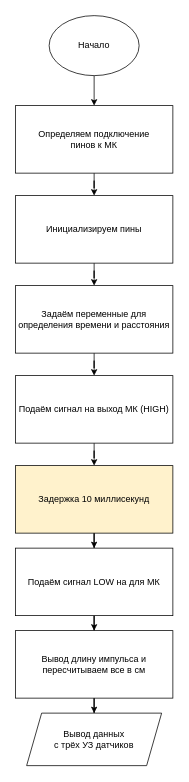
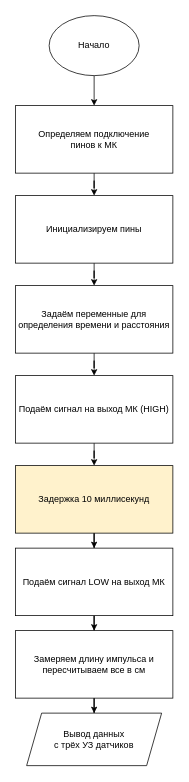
- <mxCell id="15" value="Подаём сигнал LOW на для МК" style="rounded=0;whiteSpace=wrap;html=1;" vertex="1" parent="1"><mxGeometry x="20" y="730" width="210" height="90" as="geometry" /></mxCell>
+ <mxCell id="15" value="Подаём сигнал LOW на выход МК" style="rounded=0;whiteSpace=wrap;html=1;" vertex="1" parent="1"><mxGeometry x="20" y="730" width="210" height="90" as="geometry" /></mxCell>
- <mxCell id="17" value="Вывод длину импульса и&lt;br&gt;пересчитываем все в см" style="rounded=0;whiteSpace=wrap;html=1;" vertex="1" parent="1"><mxGeometry x="20" y="840" width="210" height="90" as="geometry" /></mxCell>
+ <mxCell id="17" value="Замеряем длину импульса и&lt;br&gt;пересчитываем все в см" style="rounded=0;whiteSpace=wrap;html=1;" vertex="1" parent="1"><mxGeometry x="20" y="840" width="210" height="90" as="geometry" /></mxCell>
